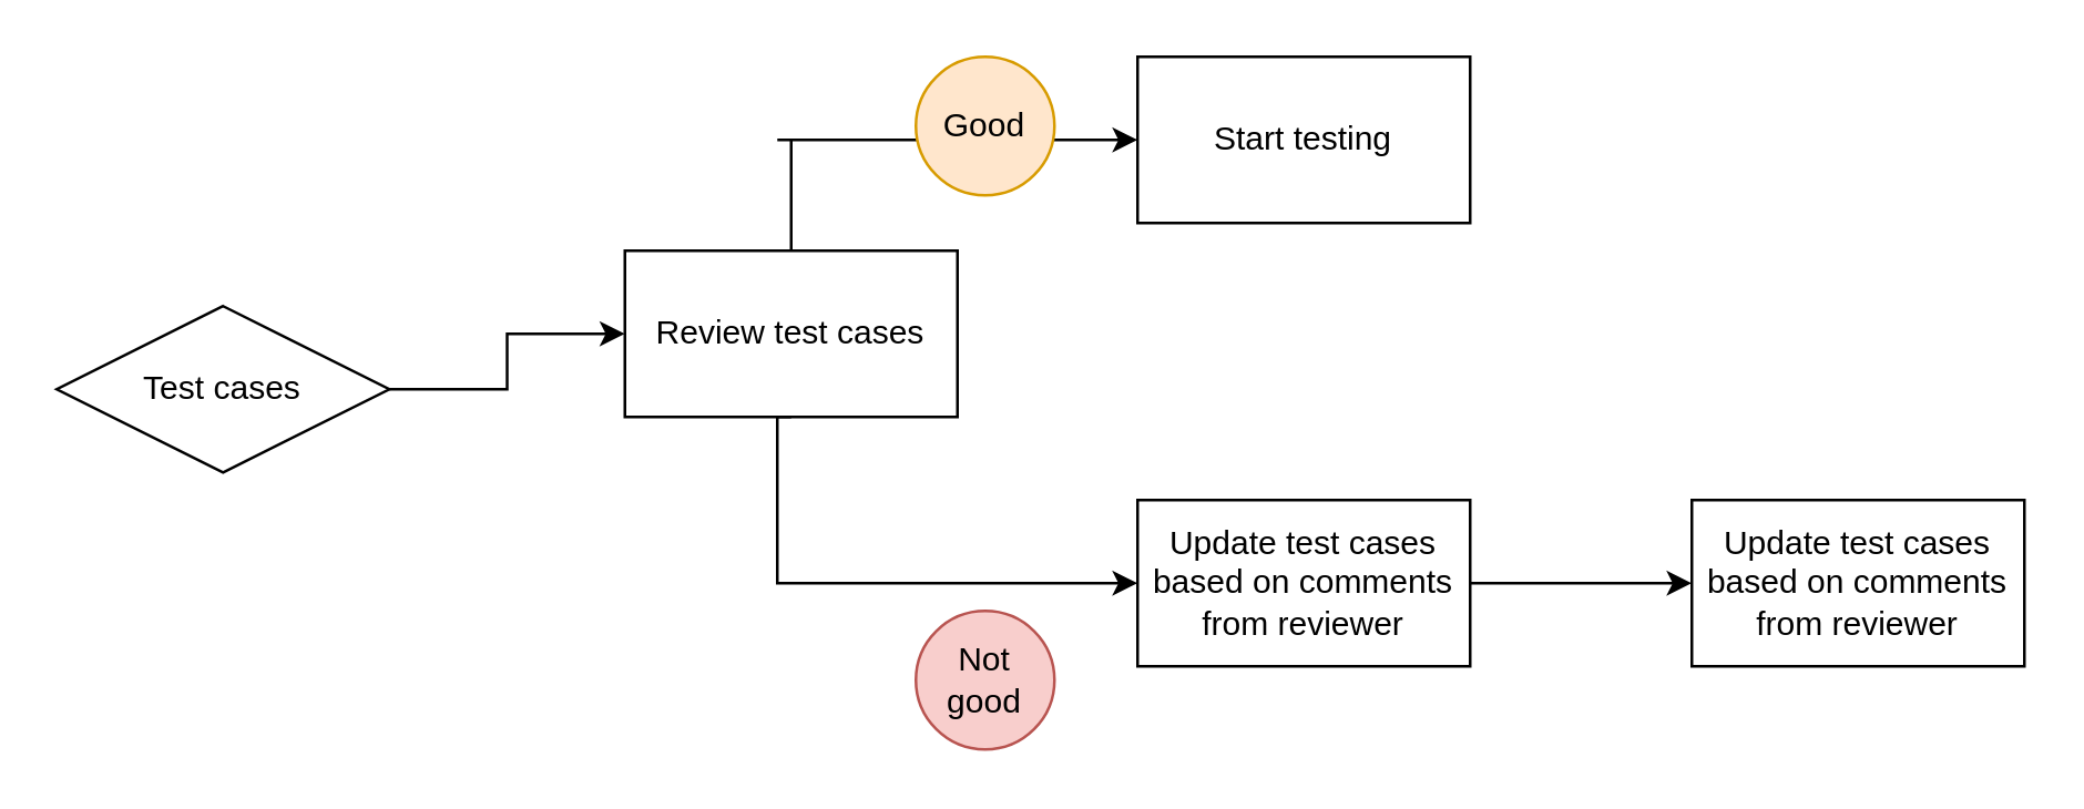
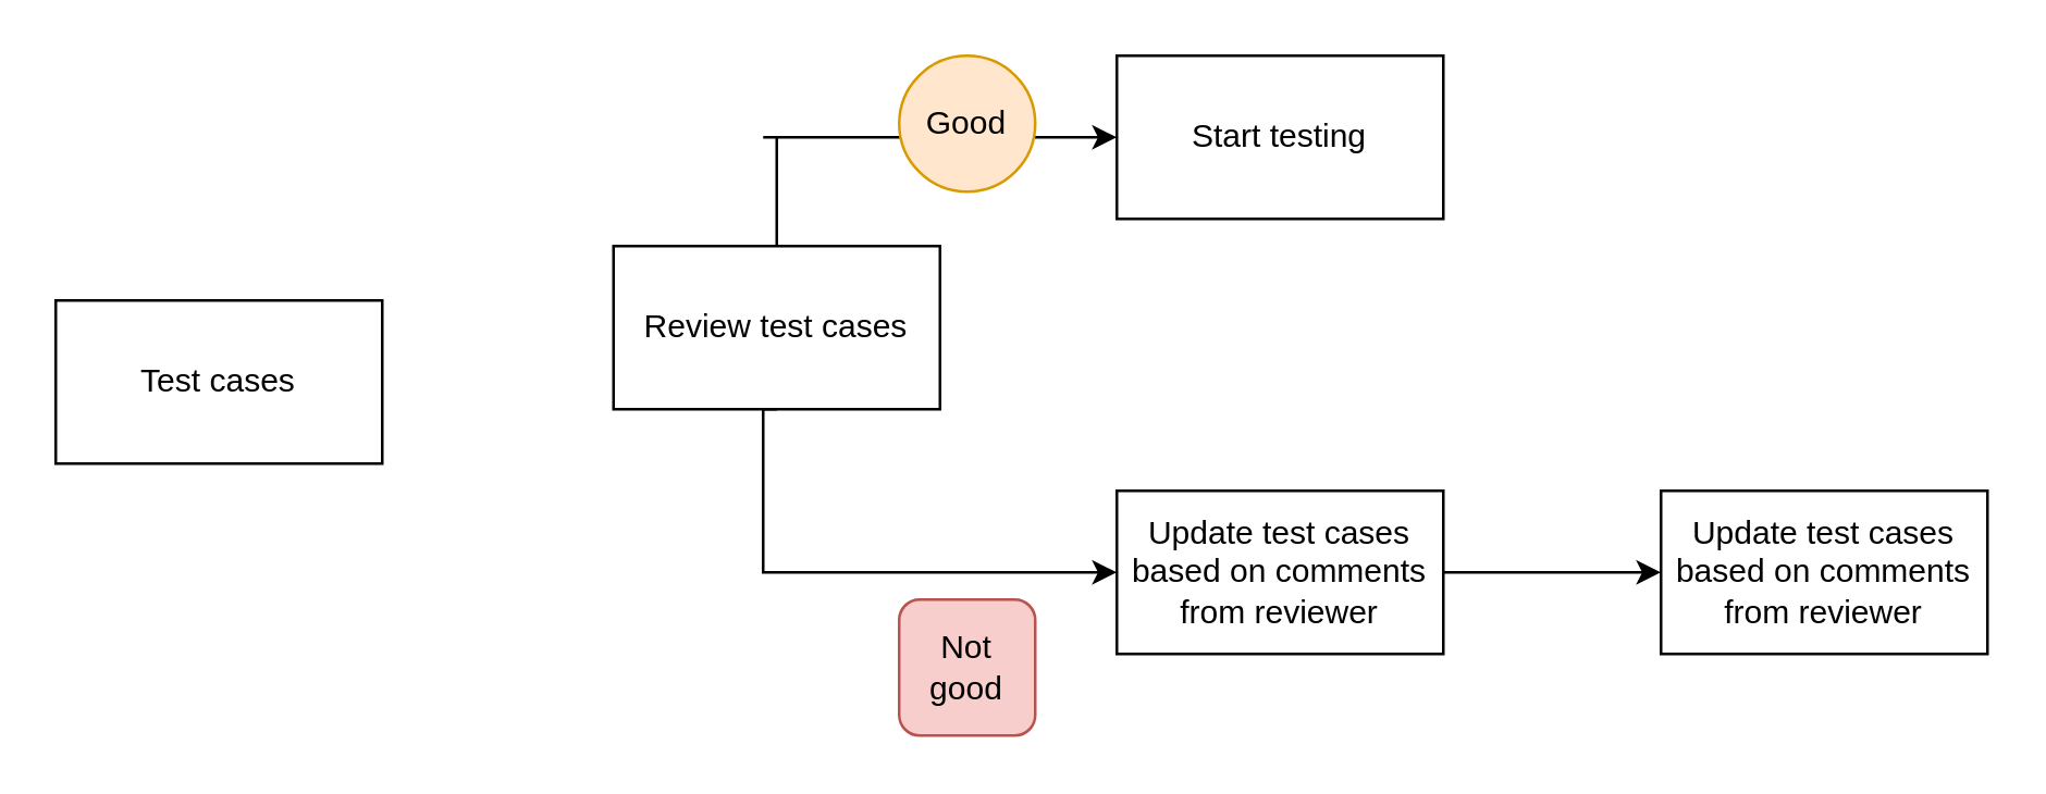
- <mxCell id="2" value="" style="edgeStyle=orthogonalEdgeStyle;rounded=0;orthogonalLoop=1;jettySize=auto;html=1;" edge="1" parent="1" source="3" target="6"><mxGeometry relative="1" as="geometry" /></mxCell>
- <mxCell id="3" value="Test cases" style="rhombus;whiteSpace=wrap;html=1;" vertex="1" parent="1"><mxGeometry x="20" y="110" width="120" height="60" as="geometry" /></mxCell>
+ <mxCell id="3" value="Test cases" style="rounded=0;whiteSpace=wrap;html=1;" vertex="1" parent="1"><mxGeometry x="20" y="110" width="120" height="60" as="geometry" /></mxCell>
- <mxCell id="11" value="Not good" style="ellipse;whiteSpace=wrap;html=1;aspect=fixed;fillColor=#f8cecc;strokeColor=#b85450;" vertex="1" parent="1"><mxGeometry x="330" y="220" width="50" height="50" as="geometry" /></mxCell>
+ <mxCell id="11" value="Not good" style="whiteSpace=wrap;html=1;aspect=fixed;fillColor=#f8cecc;strokeColor=#b85450;rounded=1;" vertex="1" parent="1"><mxGeometry x="330" y="220" width="50" height="50" as="geometry" /></mxCell>
